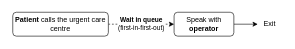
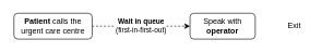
- <mxCell id="3" value="&lt;b&gt;Patient &lt;/b&gt;calls the urgent care centre" style="rounded=1;whiteSpace=wrap;html=1;" vertex="1" parent="1"><mxGeometry x="20" y="20" width="160" height="40" as="geometry" /></mxCell>
+ <mxCell id="3" value="&lt;b&gt;Patient &lt;/b&gt;calls the urgent care centre" style="rounded=1;whiteSpace=wrap;html=1;" vertex="1" parent="1"><mxGeometry x="20" y="20" width="120" height="40" as="geometry" /></mxCell>
- <mxCell id="4" style="edgeStyle=orthogonalEdgeStyle;rounded=0;orthogonalLoop=1;jettySize=auto;html=1;exitX=1;exitY=0.5;exitDx=0;exitDy=0;entryX=0;entryY=0.5;entryDx=0;entryDy=0;" edge="1" parent="1" source="5" target="6"><mxGeometry relative="1" as="geometry" /></mxCell>
